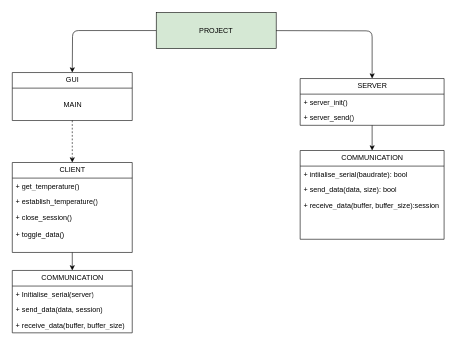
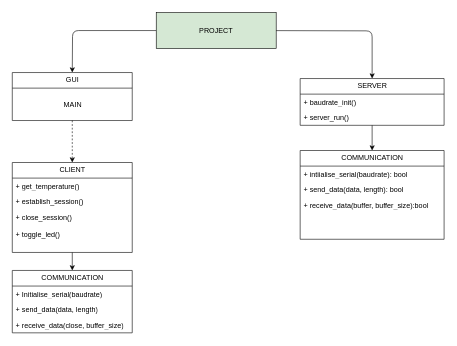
- <mxCell id="9" value="+ server_init()" style="text;strokeColor=none;fillColor=none;align=left;verticalAlign=top;spacingLeft=4;spacingRight=4;overflow=hidden;rotatable=0;points=[[0,0.5],[1,0.5]];portConstraint=eastwest;whiteSpace=wrap;html=1;" vertex="1" parent="8"><mxGeometry y="26" width="240" height="26" as="geometry" /></mxCell>
+ <mxCell id="9" value="+ baudrate_init()" style="text;strokeColor=none;fillColor=none;align=left;verticalAlign=top;spacingLeft=4;spacingRight=4;overflow=hidden;rotatable=0;points=[[0,0.5],[1,0.5]];portConstraint=eastwest;whiteSpace=wrap;html=1;" vertex="1" parent="8"><mxGeometry y="26" width="240" height="26" as="geometry" /></mxCell>
- <mxCell id="10" value="+ server_send()" style="text;strokeColor=none;fillColor=none;align=left;verticalAlign=top;spacingLeft=4;spacingRight=4;overflow=hidden;rotatable=0;points=[[0,0.5],[1,0.5]];portConstraint=eastwest;whiteSpace=wrap;html=1;" vertex="1" parent="8"><mxGeometry y="52" width="240" height="26" as="geometry" /></mxCell>
+ <mxCell id="10" value="+ server_run()" style="text;strokeColor=none;fillColor=none;align=left;verticalAlign=top;spacingLeft=4;spacingRight=4;overflow=hidden;rotatable=0;points=[[0,0.5],[1,0.5]];portConstraint=eastwest;whiteSpace=wrap;html=1;" vertex="1" parent="8"><mxGeometry y="52" width="240" height="26" as="geometry" /></mxCell>
- <mxCell id="18" value="+ send_data(data, size): bool" style="text;strokeColor=none;fillColor=none;align=left;verticalAlign=top;spacingLeft=4;spacingRight=4;overflow=hidden;rotatable=0;points=[[0,0.5],[1,0.5]];portConstraint=eastwest;whiteSpace=wrap;html=1;" vertex="1" parent="16"><mxGeometry y="52" width="240" height="26" as="geometry" /></mxCell>
+ <mxCell id="18" value="+ send_data(data, length): bool" style="text;strokeColor=none;fillColor=none;align=left;verticalAlign=top;spacingLeft=4;spacingRight=4;overflow=hidden;rotatable=0;points=[[0,0.5],[1,0.5]];portConstraint=eastwest;whiteSpace=wrap;html=1;" vertex="1" parent="16"><mxGeometry y="52" width="240" height="26" as="geometry" /></mxCell>
- <mxCell id="14" value="+ establish_temperature()" style="text;strokeColor=none;fillColor=none;align=left;verticalAlign=top;spacingLeft=4;spacingRight=4;overflow=hidden;rotatable=0;points=[[0,0.5],[1,0.5]];portConstraint=eastwest;whiteSpace=wrap;html=1;" vertex="1" parent="12"><mxGeometry y="52" width="200" height="26" as="geometry" /></mxCell>
+ <mxCell id="14" value="+ establish_session()" style="text;strokeColor=none;fillColor=none;align=left;verticalAlign=top;spacingLeft=4;spacingRight=4;overflow=hidden;rotatable=0;points=[[0,0.5],[1,0.5]];portConstraint=eastwest;whiteSpace=wrap;html=1;" vertex="1" parent="12"><mxGeometry y="52" width="200" height="26" as="geometry" /></mxCell>
- <mxCell id="19" value="+ receive_data(buffer, buffer_size):session" style="text;strokeColor=none;fillColor=none;align=left;verticalAlign=top;spacingLeft=4;spacingRight=4;overflow=hidden;rotatable=0;points=[[0,0.5],[1,0.5]];portConstraint=eastwest;whiteSpace=wrap;html=1;" vertex="1" parent="16"><mxGeometry y="78" width="240" height="70" as="geometry" /></mxCell>
+ <mxCell id="19" value="+ receive_data(buffer, buffer_size):bool" style="text;strokeColor=none;fillColor=none;align=left;verticalAlign=top;spacingLeft=4;spacingRight=4;overflow=hidden;rotatable=0;points=[[0,0.5],[1,0.5]];portConstraint=eastwest;whiteSpace=wrap;html=1;" vertex="1" parent="16"><mxGeometry y="78" width="240" height="70" as="geometry" /></mxCell>
- <mxCell id="15" value="+ close_session()&lt;br&gt;&lt;br&gt;+ toggle_data()" style="text;strokeColor=none;fillColor=none;align=left;verticalAlign=top;spacingLeft=4;spacingRight=4;overflow=hidden;rotatable=0;points=[[0,0.5],[1,0.5]];portConstraint=eastwest;whiteSpace=wrap;html=1;" vertex="1" parent="12"><mxGeometry y="78" width="200" height="72" as="geometry" /></mxCell>
+ <mxCell id="15" value="+ close_session()&lt;br&gt;&lt;br&gt;+ toggle_led()" style="text;strokeColor=none;fillColor=none;align=left;verticalAlign=top;spacingLeft=4;spacingRight=4;overflow=hidden;rotatable=0;points=[[0,0.5],[1,0.5]];portConstraint=eastwest;whiteSpace=wrap;html=1;" vertex="1" parent="12"><mxGeometry y="78" width="200" height="72" as="geometry" /></mxCell>
- <mxCell id="21" value="+ Initialise_serial(server)" style="text;strokeColor=none;fillColor=none;align=left;verticalAlign=top;spacingLeft=4;spacingRight=4;overflow=hidden;rotatable=0;points=[[0,0.5],[1,0.5]];portConstraint=eastwest;whiteSpace=wrap;html=1;" vertex="1" parent="20"><mxGeometry y="26" width="200" height="26" as="geometry" /></mxCell>
+ <mxCell id="21" value="+ Initialise_serial(baudrate)" style="text;strokeColor=none;fillColor=none;align=left;verticalAlign=top;spacingLeft=4;spacingRight=4;overflow=hidden;rotatable=0;points=[[0,0.5],[1,0.5]];portConstraint=eastwest;whiteSpace=wrap;html=1;" vertex="1" parent="20"><mxGeometry y="26" width="200" height="26" as="geometry" /></mxCell>
- <mxCell id="22" value="+ send_data(data, session)" style="text;strokeColor=none;fillColor=none;align=left;verticalAlign=top;spacingLeft=4;spacingRight=4;overflow=hidden;rotatable=0;points=[[0,0.5],[1,0.5]];portConstraint=eastwest;whiteSpace=wrap;html=1;" vertex="1" parent="20"><mxGeometry y="52" width="200" height="26" as="geometry" /></mxCell>
+ <mxCell id="22" value="+ send_data(data, length)" style="text;strokeColor=none;fillColor=none;align=left;verticalAlign=top;spacingLeft=4;spacingRight=4;overflow=hidden;rotatable=0;points=[[0,0.5],[1,0.5]];portConstraint=eastwest;whiteSpace=wrap;html=1;" vertex="1" parent="20"><mxGeometry y="52" width="200" height="26" as="geometry" /></mxCell>
- <mxCell id="23" value="+ receive_data(buffer, buffer_size)" style="text;strokeColor=none;fillColor=none;align=left;verticalAlign=top;spacingLeft=4;spacingRight=4;overflow=hidden;rotatable=0;points=[[0,0.5],[1,0.5]];portConstraint=eastwest;whiteSpace=wrap;html=1;" vertex="1" parent="20"><mxGeometry y="78" width="200" height="26" as="geometry" /></mxCell>
+ <mxCell id="23" value="+ receive_data(close, buffer_size)" style="text;strokeColor=none;fillColor=none;align=left;verticalAlign=top;spacingLeft=4;spacingRight=4;overflow=hidden;rotatable=0;points=[[0,0.5],[1,0.5]];portConstraint=eastwest;whiteSpace=wrap;html=1;" vertex="1" parent="20"><mxGeometry y="78" width="200" height="26" as="geometry" /></mxCell>
